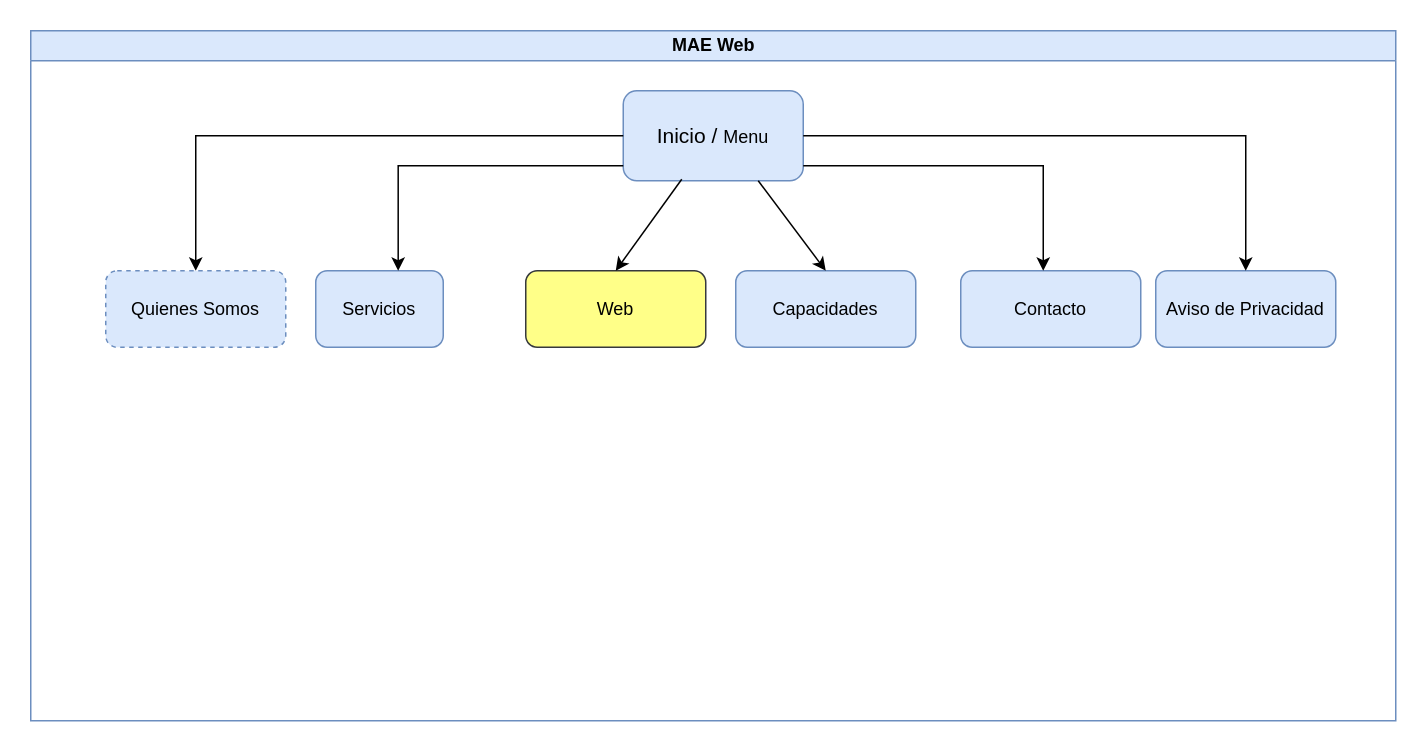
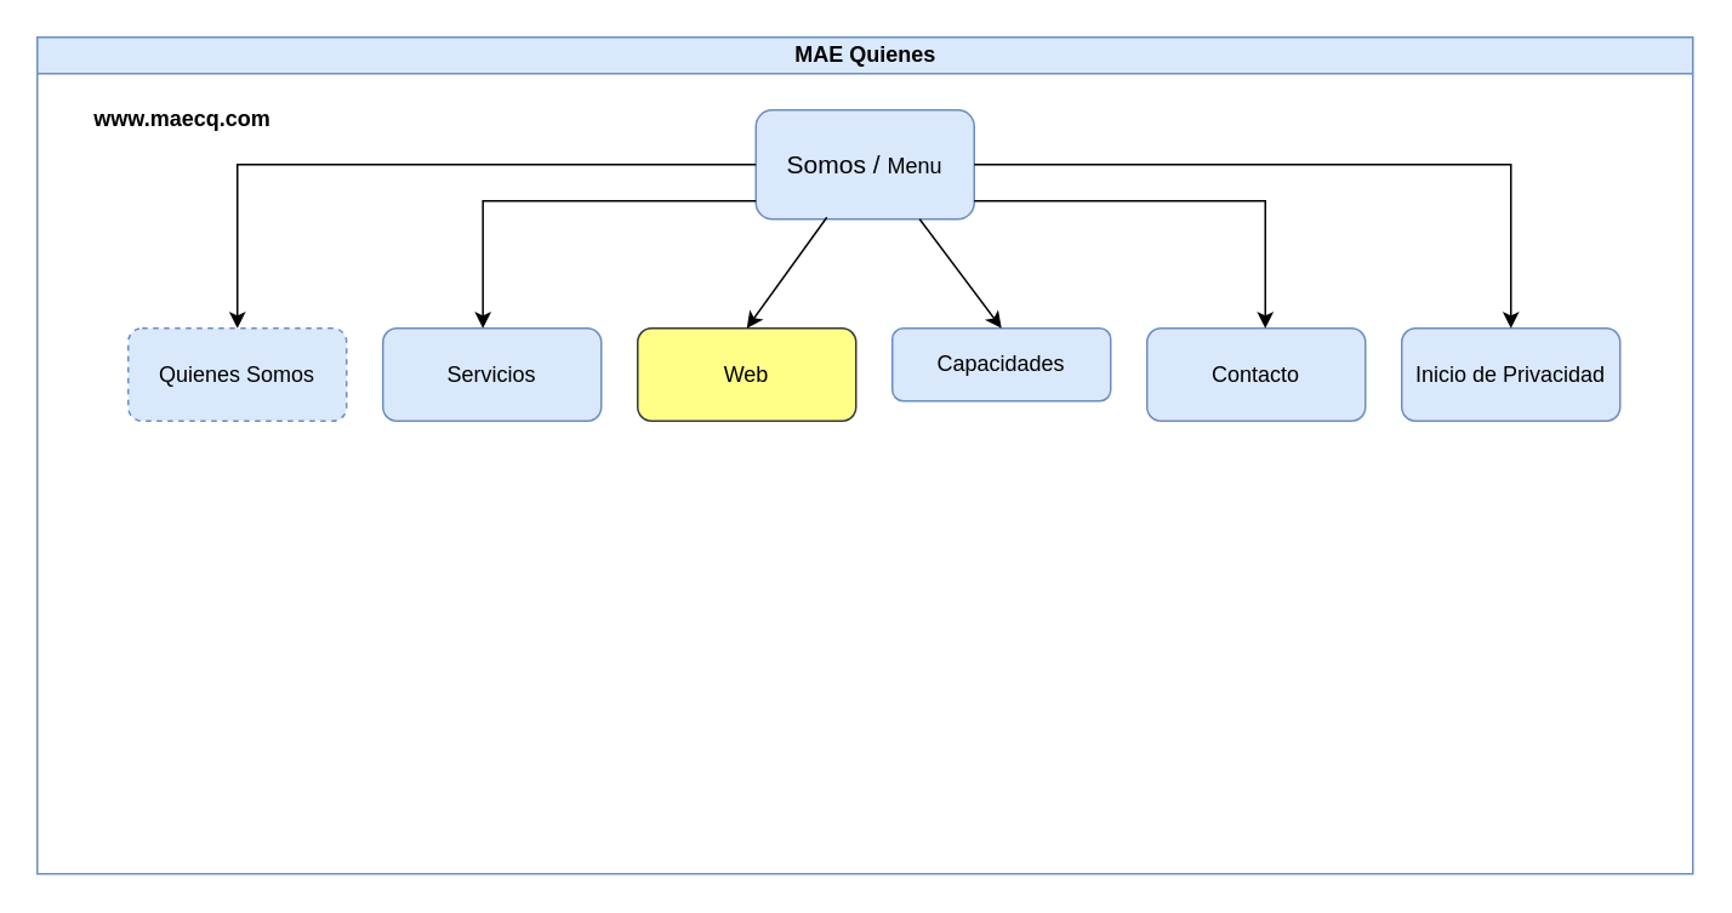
- <mxCell id="2" value="MAE Web" style="swimlane;html=1;startSize=20;horizontal=1;containerType=tree;glass=0;fillColor=#dae8fc;strokeColor=#6c8ebf;" parent="1" vertex="1"><mxGeometry x="20" y="20" width="910" height="460" as="geometry"><mxRectangle x="40" y="70" width="90" height="30" as="alternateBounds" /></mxGeometry></mxCell>
+ <mxCell id="2" value="MAE Quienes" style="swimlane;html=1;startSize=20;horizontal=1;containerType=tree;glass=0;fillColor=#dae8fc;strokeColor=#6c8ebf;" parent="1" vertex="1"><mxGeometry x="20" y="20" width="910" height="460" as="geometry"><mxRectangle x="40" y="70" width="90" height="30" as="alternateBounds" /></mxGeometry></mxCell>
+ <mxCell id="16" value="&lt;b&gt;www.maecq.com&lt;/b&gt;" style="text;html=1;strokeColor=none;fillColor=none;align=center;verticalAlign=middle;whiteSpace=wrap;rounded=0;fontSize=12;" vertex="1" parent="2"><mxGeometry x="50" y="30" width="60" height="30" as="geometry" /></mxCell>
- <mxCell id="3" value="&lt;font style=&quot;font-size: 14px;&quot;&gt;Inicio / &lt;/font&gt;&lt;font style=&quot;font-size: 12px;&quot;&gt;Menu&lt;/font&gt;" style="rounded=1;whiteSpace=wrap;html=1;fillColor=#dae8fc;strokeColor=#6c8ebf;" vertex="1" parent="2"><mxGeometry x="395" y="40" width="120" height="60" as="geometry" /></mxCell>
+ <mxCell id="3" value="&lt;font style=&quot;font-size: 14px;&quot;&gt;Somos / &lt;/font&gt;&lt;font style=&quot;font-size: 12px;&quot;&gt;Menu&lt;/font&gt;" style="rounded=1;whiteSpace=wrap;html=1;fillColor=#dae8fc;strokeColor=#6c8ebf;" vertex="1" parent="2"><mxGeometry x="395" y="40" width="120" height="60" as="geometry" /></mxCell>
- <mxCell id="6" value="&lt;font style=&quot;font-size: 12px;&quot;&gt;Servicios&lt;/font&gt;" style="rounded=1;whiteSpace=wrap;html=1;fillColor=#dae8fc;strokeColor=#6c8ebf;" vertex="1" parent="2"><mxGeometry x="190" y="160" width="85" height="51" as="geometry" /></mxCell>
+ <mxCell id="6" value="&lt;font style=&quot;font-size: 12px;&quot;&gt;Servicios&lt;/font&gt;" style="rounded=1;whiteSpace=wrap;html=1;fillColor=#dae8fc;strokeColor=#6c8ebf;" vertex="1" parent="2"><mxGeometry x="190" y="160" width="120" height="51" as="geometry" /></mxCell>
- <mxCell id="10" value="&lt;font style=&quot;font-size: 12px;&quot;&gt;Capacidades&lt;/font&gt;" style="rounded=1;whiteSpace=wrap;html=1;fillColor=#dae8fc;strokeColor=#6c8ebf;" vertex="1" parent="2"><mxGeometry x="470" y="160" width="120" height="51" as="geometry" /></mxCell>
+ <mxCell id="10" value="&lt;font style=&quot;font-size: 12px;&quot;&gt;Capacidades&lt;/font&gt;" style="rounded=1;whiteSpace=wrap;html=1;fillColor=#dae8fc;strokeColor=#6c8ebf;" vertex="1" parent="2"><mxGeometry x="470" y="160" width="120" height="40" as="geometry" /></mxCell>
- <mxCell id="8" value="&lt;font style=&quot;font-size: 12px;&quot;&gt;Contacto&lt;/font&gt;" style="rounded=1;whiteSpace=wrap;html=1;fillColor=#dae8fc;strokeColor=#6c8ebf;" vertex="1" parent="2"><mxGeometry x="620" y="160" width="120" height="51" as="geometry" /></mxCell>
+ <mxCell id="8" value="&lt;font style=&quot;font-size: 12px;&quot;&gt;Contacto&lt;/font&gt;" style="rounded=1;whiteSpace=wrap;html=1;fillColor=#dae8fc;strokeColor=#6c8ebf;" vertex="1" parent="2"><mxGeometry x="610" y="160" width="120" height="51" as="geometry" /></mxCell>
- <mxCell id="9" value="&lt;font style=&quot;font-size: 12px;&quot;&gt;Aviso de Privacidad&lt;br&gt;&lt;/font&gt;" style="rounded=1;whiteSpace=wrap;html=1;fillColor=#dae8fc;strokeColor=#6c8ebf;" vertex="1" parent="2"><mxGeometry x="750" y="160" width="120" height="51" as="geometry" /></mxCell>
+ <mxCell id="9" value="&lt;font style=&quot;font-size: 12px;&quot;&gt;Inicio de Privacidad&lt;br&gt;&lt;/font&gt;" style="rounded=1;whiteSpace=wrap;html=1;fillColor=#dae8fc;strokeColor=#6c8ebf;" vertex="1" parent="2"><mxGeometry x="750" y="160" width="120" height="51" as="geometry" /></mxCell>
